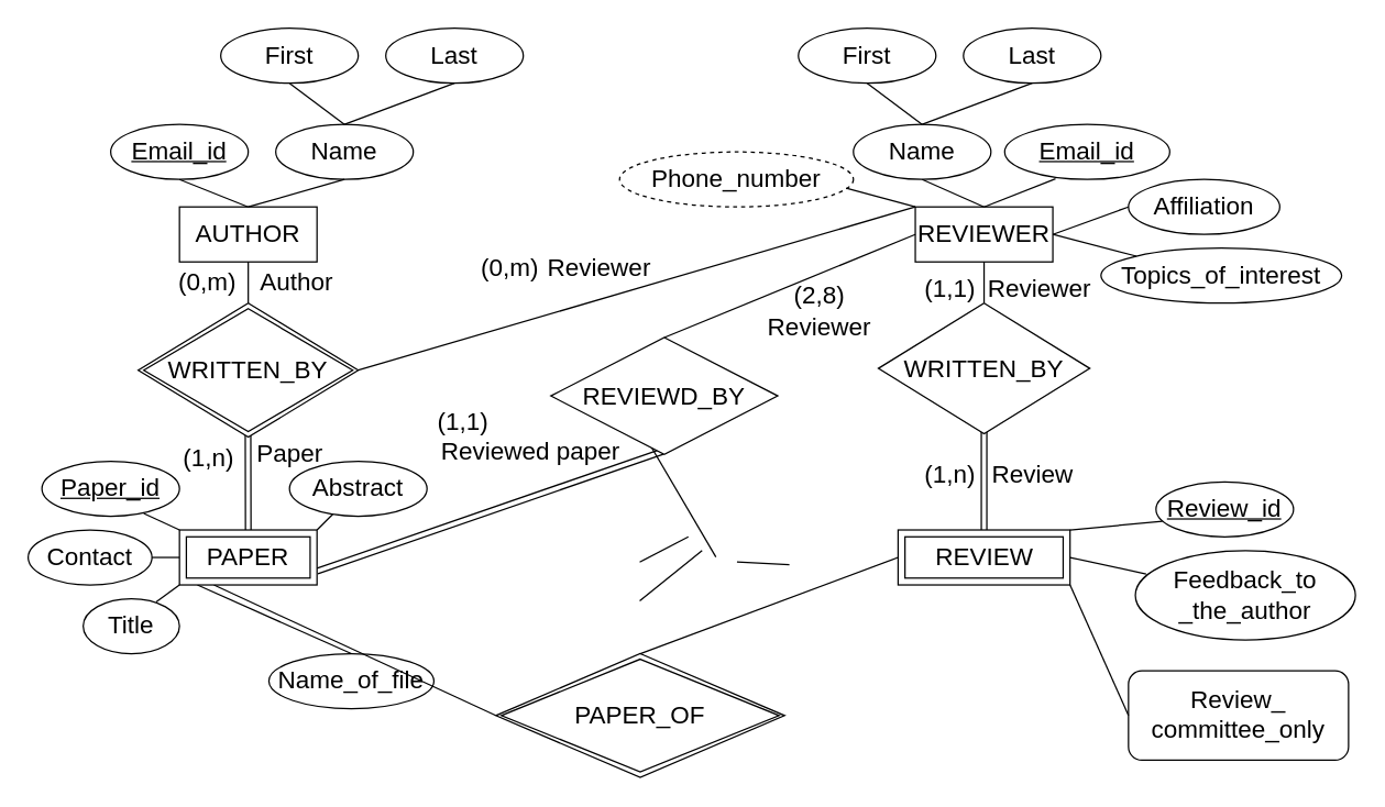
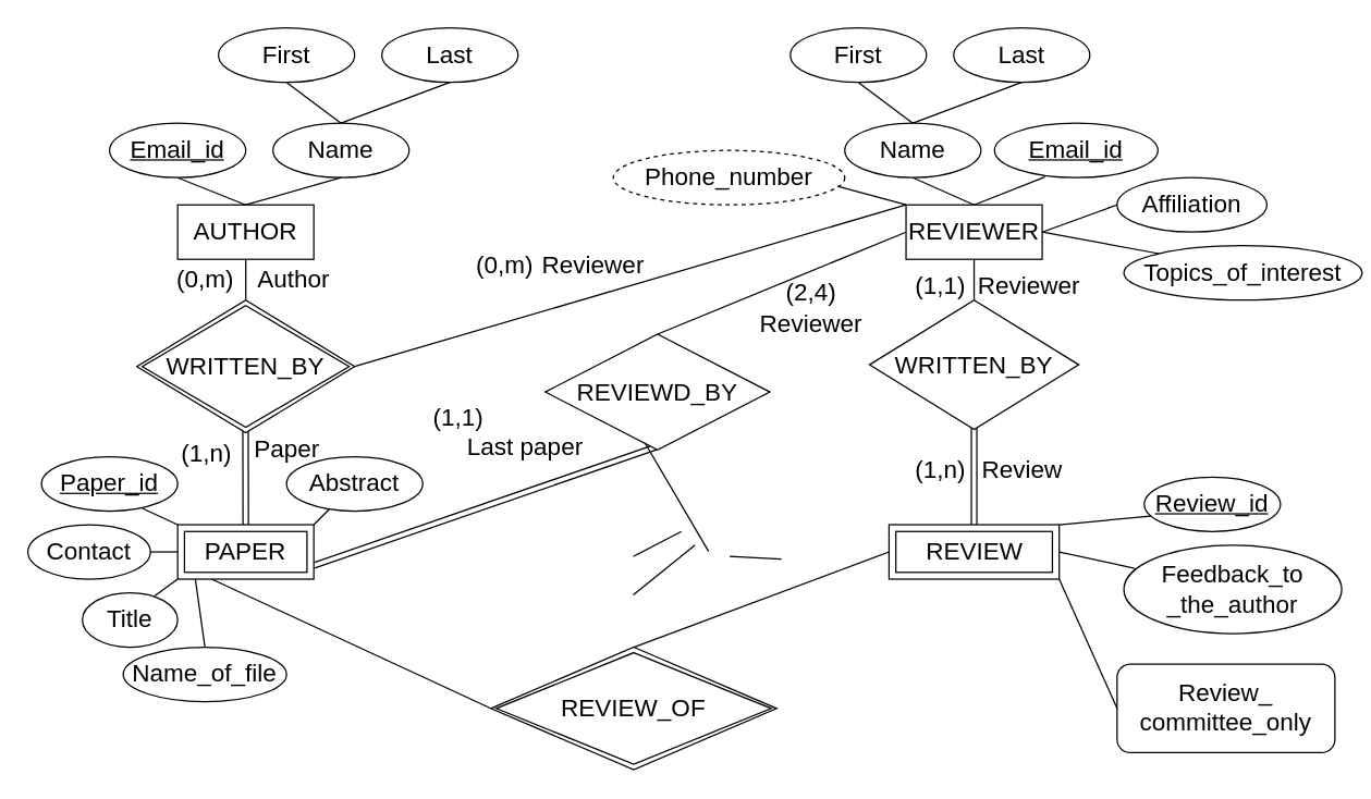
- <mxCell id="40" value="Topics_of_interest" style="ellipse;whiteSpace=wrap;html=1;align=center;rounded=0;glass=0;sketch=0;gradientColor=none;fontSize=18;" vertex="1" parent="1"><mxGeometry x="800" y="180" width="175" height="40" as="geometry" /></mxCell>
+ <mxCell id="40" value="Topics_of_interest" style="ellipse;whiteSpace=wrap;html=1;align=center;rounded=0;glass=0;sketch=0;gradientColor=none;fontSize=18;" vertex="1" parent="1"><mxGeometry x="825" y="180" width="175" height="40" as="geometry" /></mxCell>
- <mxCell id="46" value="(2,8)" style="text;html=1;align=center;verticalAlign=middle;resizable=0;points=[];autosize=1;fontSize=18;" vertex="1" parent="1"><mxGeometry x="570" y="200" width="50" height="30" as="geometry" /></mxCell>
+ <mxCell id="46" value="(2,4)" style="text;html=1;align=center;verticalAlign=middle;resizable=0;points=[];autosize=1;fontSize=18;" vertex="1" parent="1"><mxGeometry x="570" y="200" width="50" height="30" as="geometry" /></mxCell>
- <mxCell id="43" value="Reviewed paper" style="text;html=1;align=center;verticalAlign=middle;resizable=0;points=[];autosize=1;fontSize=18;" vertex="1" parent="1"><mxGeometry x="310" y="312.5" width="150" height="30" as="geometry" /></mxCell>
+ <mxCell id="43" value="Last paper" style="text;html=1;align=center;verticalAlign=middle;resizable=0;points=[];autosize=1;fontSize=18;" vertex="1" parent="1"><mxGeometry x="310" y="312.5" width="150" height="30" as="geometry" /></mxCell>
- <mxCell id="14" value="Name_of_file" style="ellipse;whiteSpace=wrap;html=1;align=center;rounded=0;glass=0;sketch=0;gradientColor=none;fontSize=18;" vertex="1" parent="1"><mxGeometry x="195" y="475" width="120" height="40" as="geometry" /></mxCell>
+ <mxCell id="14" value="Name_of_file" style="ellipse;whiteSpace=wrap;html=1;align=center;rounded=0;glass=0;sketch=0;gradientColor=none;fontSize=18;" vertex="1" parent="1"><mxGeometry x="90" y="475" width="120" height="40" as="geometry" /></mxCell>
- <mxCell id="63" value="PAPER_OF" style="shape=rhombus;double=1;perimeter=rhombusPerimeter;whiteSpace=wrap;html=1;align=center;rounded=0;glass=0;sketch=0;gradientColor=none;fontSize=18;" vertex="1" parent="1"><mxGeometry x="360" y="475" width="210" height="90" as="geometry" /></mxCell>
+ <mxCell id="63" value="REVIEW_OF" style="shape=rhombus;double=1;perimeter=rhombusPerimeter;whiteSpace=wrap;html=1;align=center;rounded=0;glass=0;sketch=0;gradientColor=none;fontSize=18;" vertex="1" parent="1"><mxGeometry x="360" y="475" width="210" height="90" as="geometry" /></mxCell>
